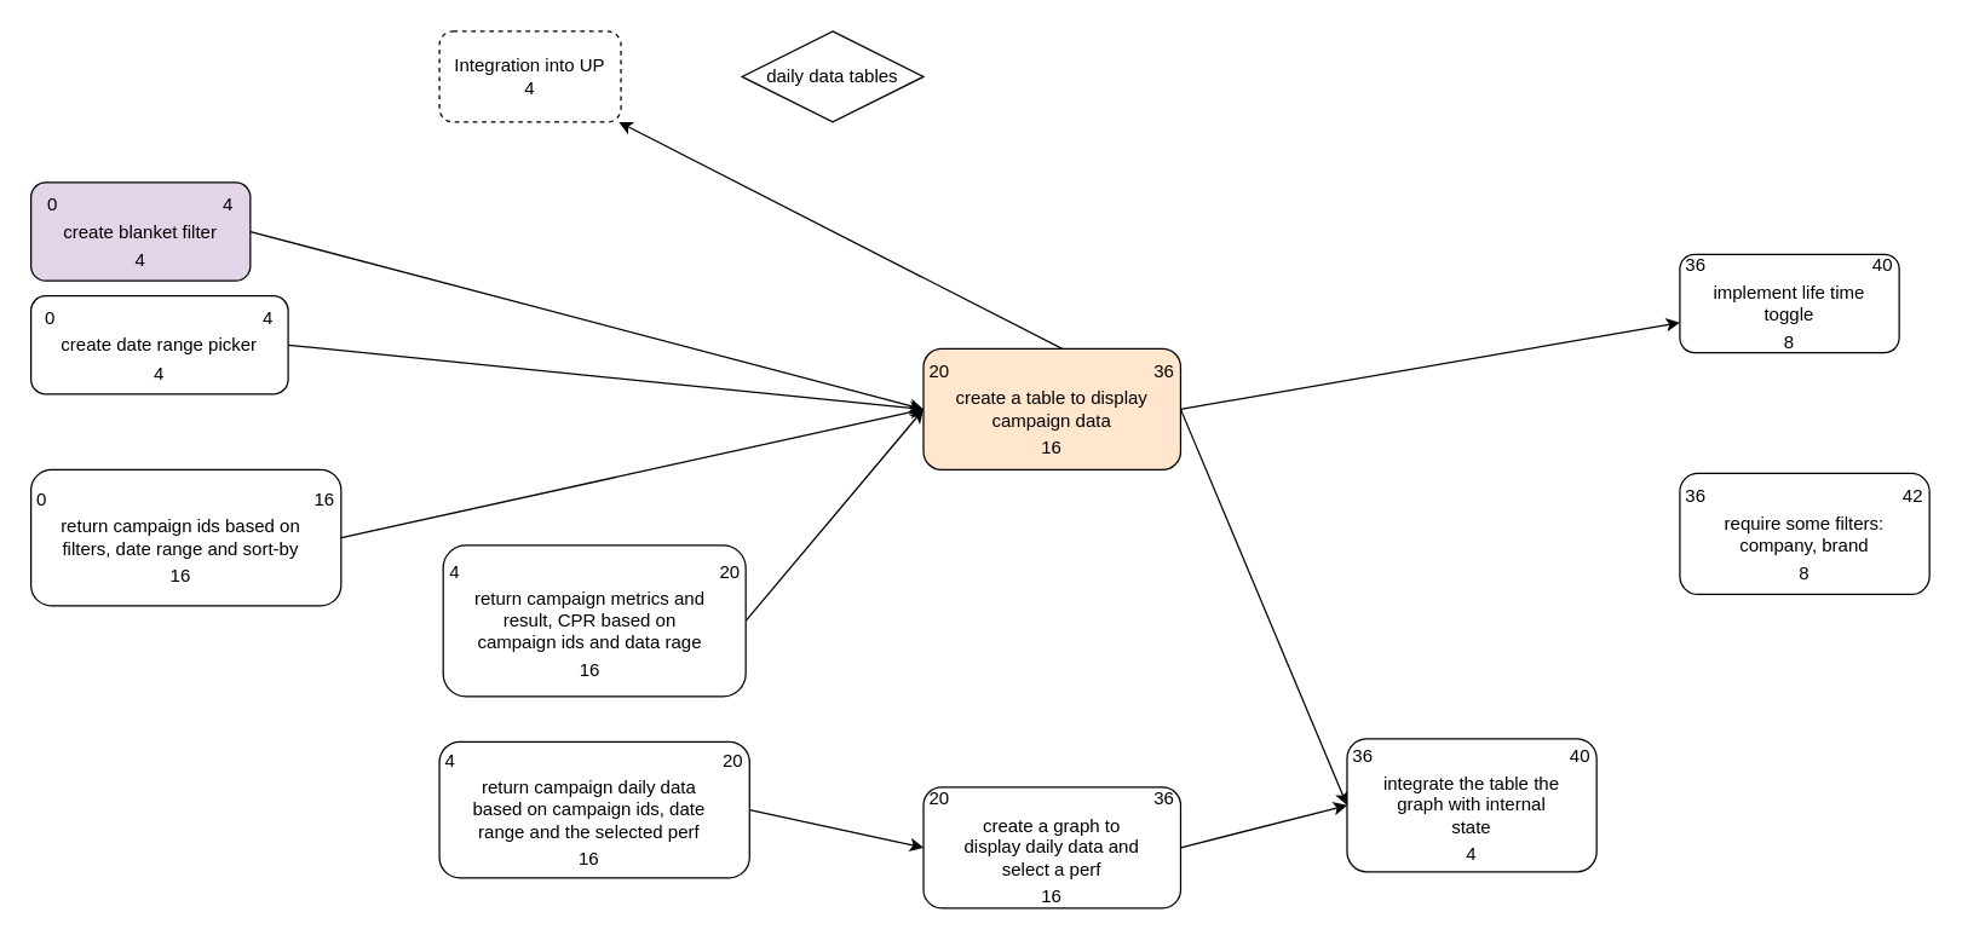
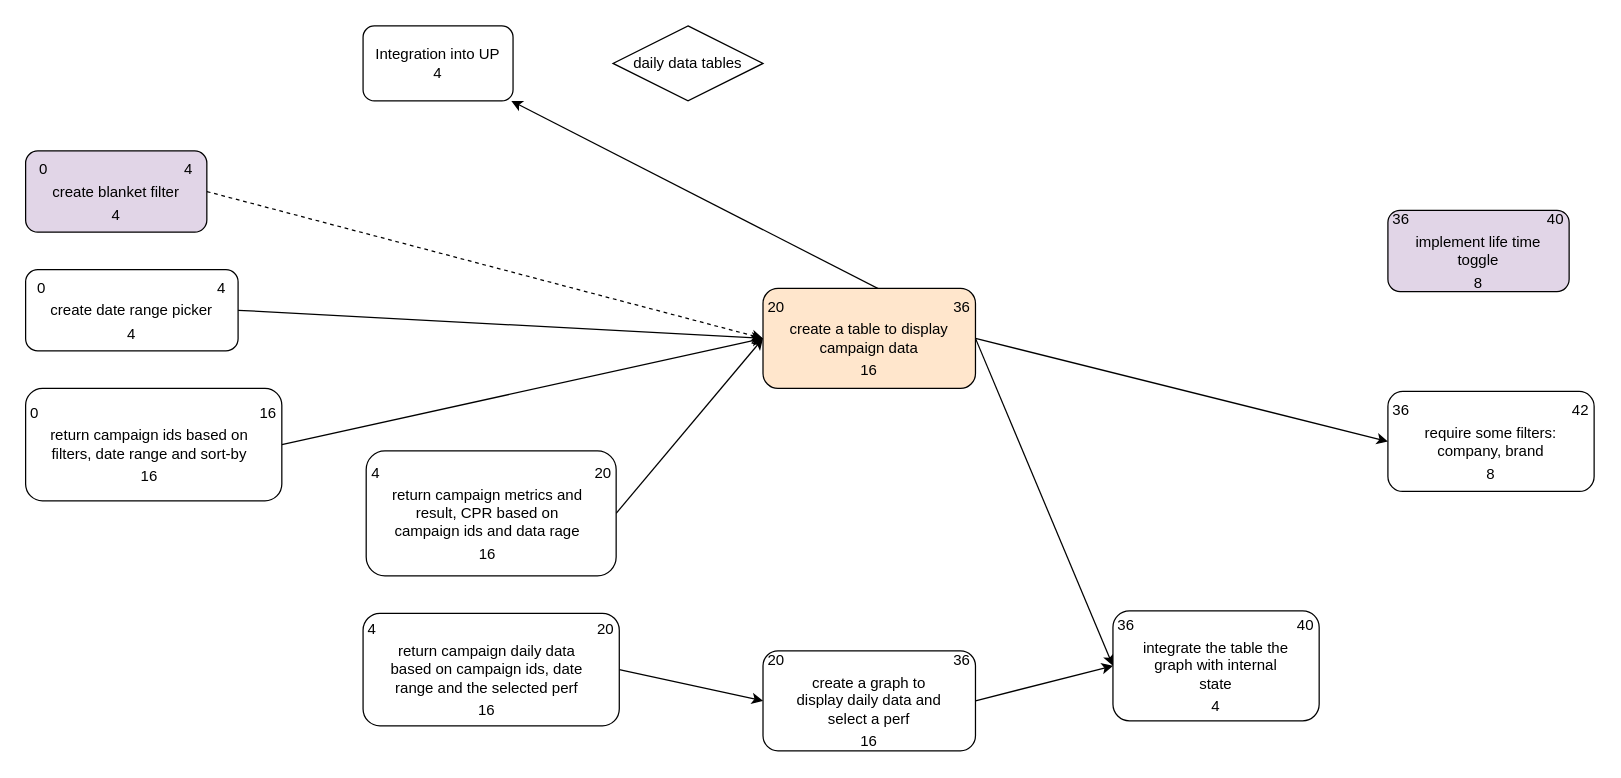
- <mxCell id="22" value="Integration into UP&lt;br&gt;4" style="rounded=1;whiteSpace=wrap;html=1;dashed=1;" parent="1" vertex="1"><mxGeometry x="290" y="20" width="120" height="60" as="geometry" /></mxCell>
+ <mxCell id="22" value="Integration into UP&lt;br&gt;4" style="rounded=1;whiteSpace=wrap;html=1;" parent="1" vertex="1"><mxGeometry x="290" y="20" width="120" height="60" as="geometry" /></mxCell>
- <mxCell id="18" value="&lt;table&gt;&lt;tbody&gt;&lt;tr&gt;&lt;td&gt;36&lt;/td&gt;&lt;td&gt;&lt;br&gt;&lt;/td&gt;&lt;td&gt;40&lt;/td&gt;&lt;/tr&gt;&lt;tr&gt;&lt;td&gt;&lt;br&gt;&lt;/td&gt;&lt;td&gt;implement life time toggle&lt;br&gt;&lt;/td&gt;&lt;td&gt;&lt;br&gt;&lt;/td&gt;&lt;/tr&gt;&lt;tr&gt;&lt;td&gt;&lt;br&gt;&lt;/td&gt;&lt;td&gt;8&lt;/td&gt;&lt;td&gt;&lt;br&gt;&lt;/td&gt;&lt;/tr&gt;&lt;/tbody&gt;&lt;/table&gt;" style="rounded=1;whiteSpace=wrap;html=1;align=center;" parent="1" vertex="1"><mxGeometry x="1110" y="167.5" width="145" height="65" as="geometry" /></mxCell>
+ <mxCell id="18" value="&lt;table&gt;&lt;tbody&gt;&lt;tr&gt;&lt;td&gt;36&lt;/td&gt;&lt;td&gt;&lt;br&gt;&lt;/td&gt;&lt;td&gt;40&lt;/td&gt;&lt;/tr&gt;&lt;tr&gt;&lt;td&gt;&lt;br&gt;&lt;/td&gt;&lt;td&gt;implement life time toggle&lt;br&gt;&lt;/td&gt;&lt;td&gt;&lt;br&gt;&lt;/td&gt;&lt;/tr&gt;&lt;tr&gt;&lt;td&gt;&lt;br&gt;&lt;/td&gt;&lt;td&gt;8&lt;/td&gt;&lt;td&gt;&lt;br&gt;&lt;/td&gt;&lt;/tr&gt;&lt;/tbody&gt;&lt;/table&gt;" style="rounded=1;whiteSpace=wrap;html=1;align=center;fillColor=#e1d5e7;" parent="1" vertex="1"><mxGeometry x="1110" y="167.5" width="145" height="65" as="geometry" /></mxCell>
- <mxCell id="2" style="rounded=0;orthogonalLoop=1;jettySize=auto;html=1;entryX=0;entryY=0.5;entryDx=0;entryDy=0;exitX=1;exitY=0.5;exitDx=0;exitDy=0;" parent="1" source="16" target="11" edge="1"><mxGeometry relative="1" as="geometry"><mxPoint x="390" y="80" as="sourcePoint" /></mxGeometry></mxCell>
+ <mxCell id="2" style="rounded=0;orthogonalLoop=1;jettySize=auto;html=1;entryX=0;entryY=0.5;entryDx=0;entryDy=0;exitX=1;exitY=0.5;exitDx=0;exitDy=0;dashed=1;" parent="1" source="16" target="11" edge="1"><mxGeometry relative="1" as="geometry"><mxPoint x="390" y="80" as="sourcePoint" /></mxGeometry></mxCell>
- <mxCell id="15" value="&lt;table&gt;&lt;tbody&gt;&lt;tr&gt;&lt;td&gt;0&lt;/td&gt;&lt;td&gt;&lt;br&gt;&lt;/td&gt;&lt;td&gt;4&lt;/td&gt;&lt;/tr&gt;&lt;tr&gt;&lt;td&gt;&lt;br&gt;&lt;/td&gt;&lt;td&gt;create date range picker&lt;br&gt;&lt;/td&gt;&lt;td&gt;&lt;br&gt;&lt;/td&gt;&lt;/tr&gt;&lt;tr&gt;&lt;td&gt;&lt;br&gt;&lt;/td&gt;&lt;td&gt;4&lt;/td&gt;&lt;td&gt;&lt;br&gt;&lt;/td&gt;&lt;/tr&gt;&lt;/tbody&gt;&lt;/table&gt;" style="rounded=1;whiteSpace=wrap;html=1;align=center;" parent="1" vertex="1"><mxGeometry x="20" y="195" width="170" height="65" as="geometry" /></mxCell>
+ <mxCell id="15" value="&lt;table&gt;&lt;tbody&gt;&lt;tr&gt;&lt;td&gt;0&lt;/td&gt;&lt;td&gt;&lt;br&gt;&lt;/td&gt;&lt;td&gt;4&lt;/td&gt;&lt;/tr&gt;&lt;tr&gt;&lt;td&gt;&lt;br&gt;&lt;/td&gt;&lt;td&gt;create date range picker&lt;br&gt;&lt;/td&gt;&lt;td&gt;&lt;br&gt;&lt;/td&gt;&lt;/tr&gt;&lt;tr&gt;&lt;td&gt;&lt;br&gt;&lt;/td&gt;&lt;td&gt;4&lt;/td&gt;&lt;td&gt;&lt;br&gt;&lt;/td&gt;&lt;/tr&gt;&lt;/tbody&gt;&lt;/table&gt;" style="rounded=1;whiteSpace=wrap;html=1;align=center;" parent="1" vertex="1"><mxGeometry x="20" y="215" width="170" height="65" as="geometry" /></mxCell>
- <mxCell id="10" style="edgeStyle=none;rounded=0;orthogonalLoop=1;jettySize=auto;html=1;exitX=1;exitY=0.5;exitDx=0;exitDy=0;" parent="1" source="11" target="18" edge="1"><mxGeometry relative="1" as="geometry"><mxPoint x="920" y="345" as="targetPoint" /></mxGeometry></mxCell>
+ <mxCell id="10" style="edgeStyle=none;rounded=0;orthogonalLoop=1;jettySize=auto;html=1;entryX=0;entryY=0.5;entryDx=0;entryDy=0;exitX=1;exitY=0.5;exitDx=0;exitDy=0;" parent="1" source="11" target="19" edge="1"><mxGeometry relative="1" as="geometry"><mxPoint x="920" y="345" as="targetPoint" /></mxGeometry></mxCell>
